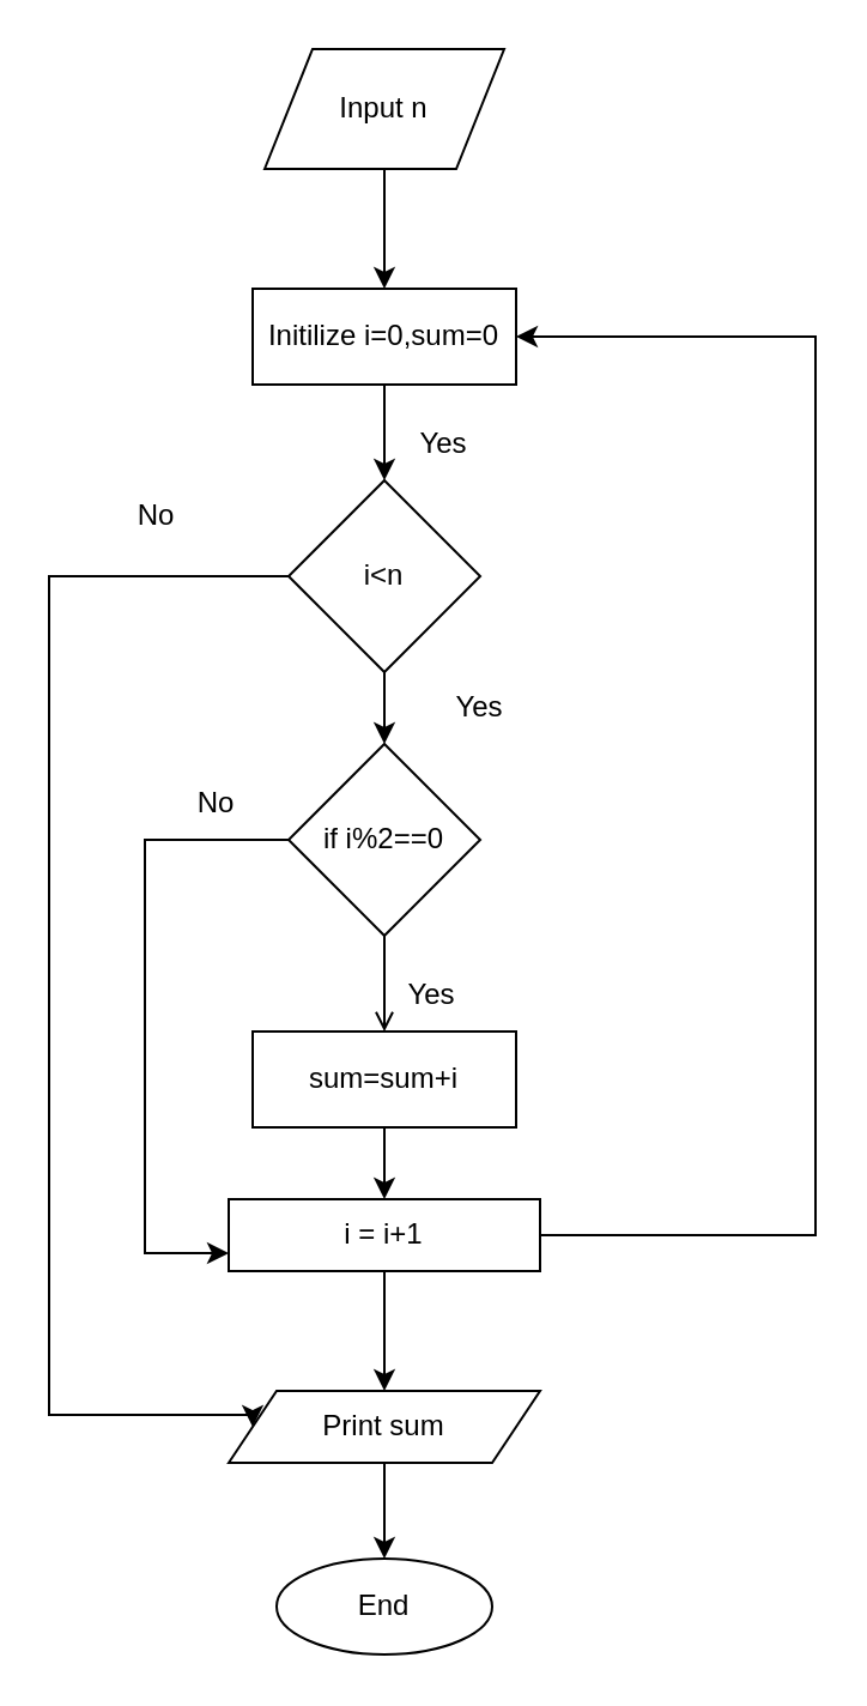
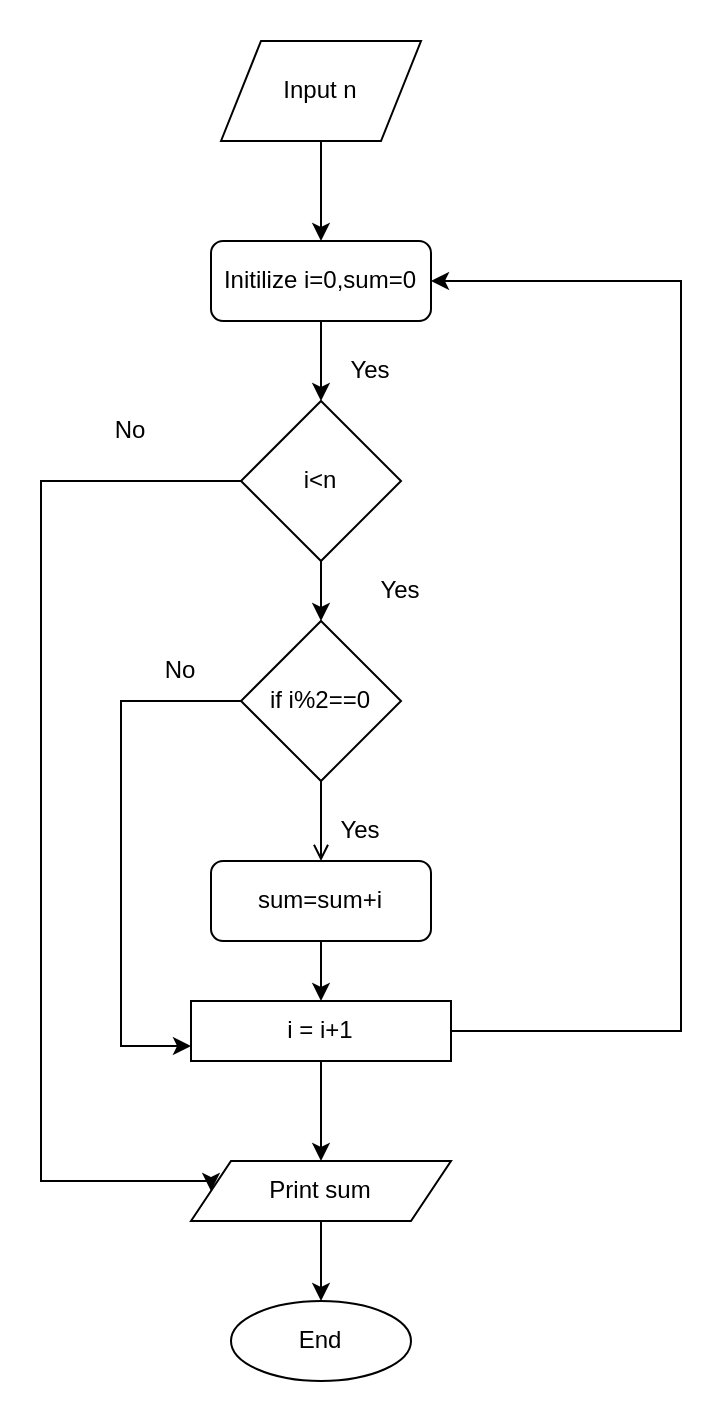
- <mxCell id="5" value="Initilize i=0,sum=0" style="rounded=0;whiteSpace=wrap;html=1;" vertex="1" parent="1"><mxGeometry x="105" y="120" width="110" height="40" as="geometry" /></mxCell>
+ <mxCell id="5" value="Initilize i=0,sum=0" style="whiteSpace=wrap;html=1;rounded=1;" vertex="1" parent="1"><mxGeometry x="105" y="120" width="110" height="40" as="geometry" /></mxCell>
- <mxCell id="13" value="sum=sum+i" style="rounded=0;whiteSpace=wrap;html=1;" vertex="1" parent="1"><mxGeometry x="105" y="430" width="110" height="40" as="geometry" /></mxCell>
+ <mxCell id="13" value="sum=sum+i" style="whiteSpace=wrap;html=1;rounded=1;" vertex="1" parent="1"><mxGeometry x="105" y="430" width="110" height="40" as="geometry" /></mxCell>
